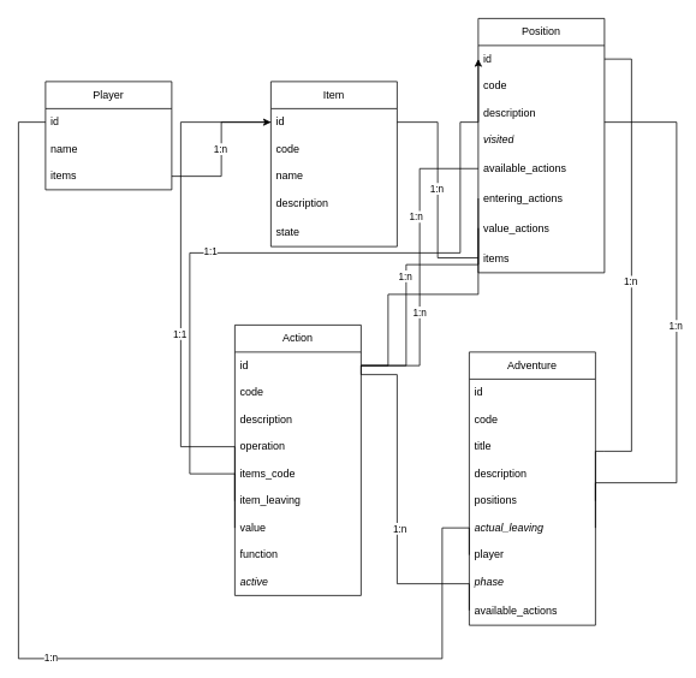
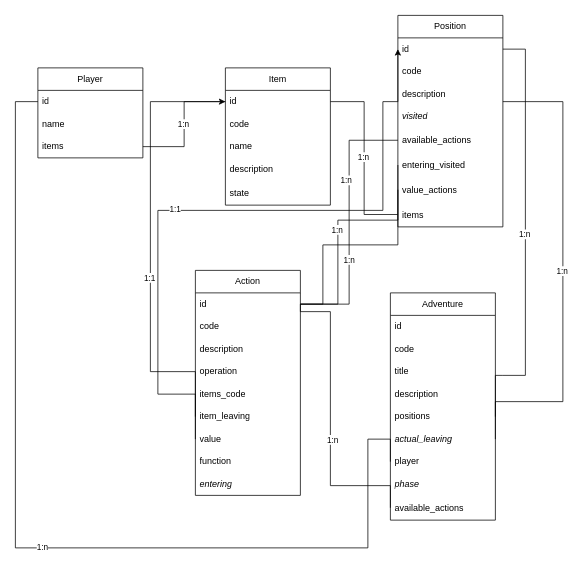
- <mxCell id="20" value="&lt;div style=&quot;background-color: rgb(255, 255, 255); line-height: 19px;&quot;&gt;&lt;div style=&quot;line-height: 19px;&quot;&gt;&lt;font face=&quot;Helvetica&quot;&gt;entering_actions&lt;/font&gt;&lt;/div&gt;&lt;/div&gt;" style="text;strokeColor=none;fillColor=none;align=left;verticalAlign=middle;spacingLeft=4;spacingRight=4;overflow=hidden;points=[[0,0.5],[1,0.5]];portConstraint=eastwest;rotatable=0;whiteSpace=wrap;html=1;" parent="14" vertex="1"><mxGeometry y="183" width="140" height="33" as="geometry" /></mxCell>
+ <mxCell id="20" value="&lt;div style=&quot;background-color: rgb(255, 255, 255); line-height: 19px;&quot;&gt;&lt;div style=&quot;line-height: 19px;&quot;&gt;&lt;font face=&quot;Helvetica&quot;&gt;entering_visited&lt;/font&gt;&lt;/div&gt;&lt;/div&gt;" style="text;strokeColor=none;fillColor=none;align=left;verticalAlign=middle;spacingLeft=4;spacingRight=4;overflow=hidden;points=[[0,0.5],[1,0.5]];portConstraint=eastwest;rotatable=0;whiteSpace=wrap;html=1;" parent="14" vertex="1"><mxGeometry y="183" width="140" height="33" as="geometry" /></mxCell>
- <mxCell id="34" value="active" style="text;strokeColor=none;fillColor=none;align=left;verticalAlign=middle;spacingLeft=4;spacingRight=4;overflow=hidden;points=[[0,0.5],[1,0.5]];portConstraint=eastwest;rotatable=0;whiteSpace=wrap;html=1;fontStyle=2" parent="25" vertex="1"><mxGeometry y="270" width="140" height="30" as="geometry" /></mxCell>
+ <mxCell id="34" value="entering" style="text;strokeColor=none;fillColor=none;align=left;verticalAlign=middle;spacingLeft=4;spacingRight=4;overflow=hidden;points=[[0,0.5],[1,0.5]];portConstraint=eastwest;rotatable=0;whiteSpace=wrap;html=1;fontStyle=2" parent="25" vertex="1"><mxGeometry y="270" width="140" height="30" as="geometry" /></mxCell>
